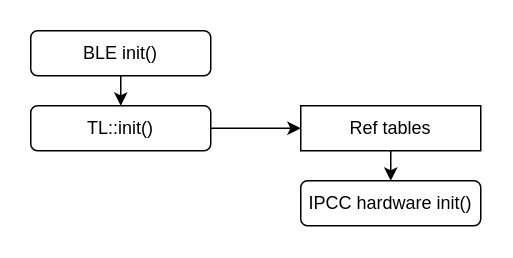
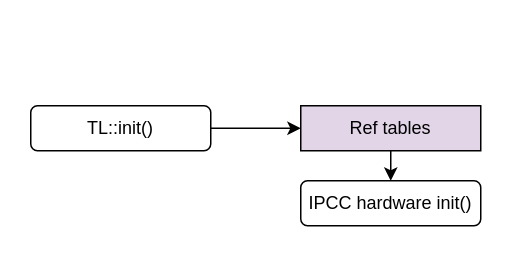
- <mxCell id="3" value="BLE init()" style="rounded=1;whiteSpace=wrap;html=1;" parent="1" vertex="1"><mxGeometry x="20" y="20" width="120" height="30" as="geometry" /></mxCell>
- <mxCell id="2" style="edgeStyle=orthogonalEdgeStyle;rounded=0;orthogonalLoop=1;jettySize=auto;html=1;exitX=0.5;exitY=1;exitDx=0;exitDy=0;entryX=0.5;entryY=0;entryDx=0;entryDy=0;" parent="1" source="3" target="5" edge="1"><mxGeometry relative="1" as="geometry" /></mxCell>
- <mxCell id="7" value="Ref tables" style="rounded=0;whiteSpace=wrap;html=1;" parent="1" vertex="1"><mxGeometry x="200" y="70" width="120" height="30" as="geometry" /></mxCell>
+ <mxCell id="7" value="Ref tables" style="rounded=0;whiteSpace=wrap;html=1;fillColor=#e1d5e7;" parent="1" vertex="1"><mxGeometry x="200" y="70" width="120" height="30" as="geometry" /></mxCell>
